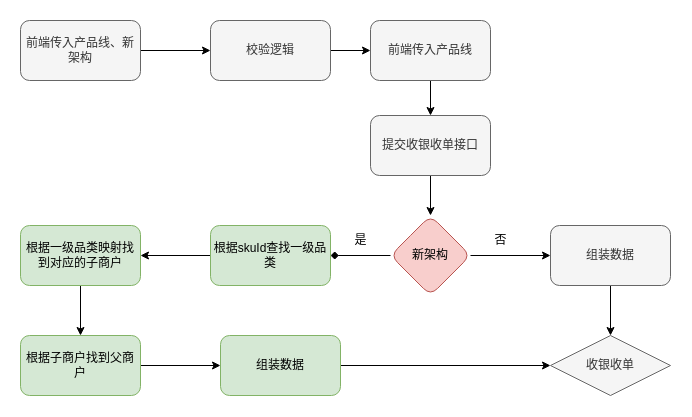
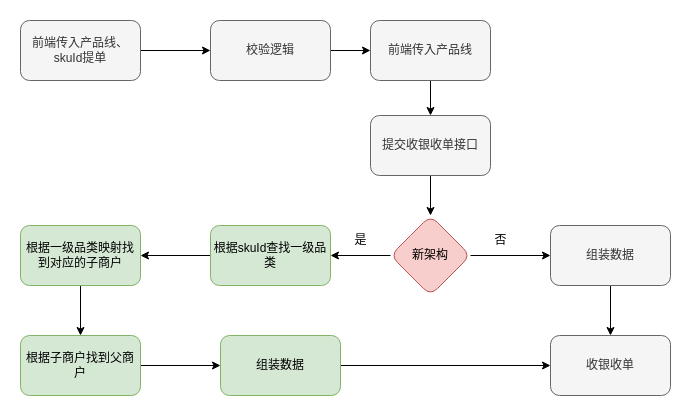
- <mxCell id="3" value="前端传入产品线、新架构" style="rounded=1;whiteSpace=wrap;html=1;fillColor=#f5f5f5;fontColor=#333333;strokeColor=#666666;" vertex="1" parent="1"><mxGeometry x="20" y="20" width="120" height="60" as="geometry" /></mxCell>
+ <mxCell id="3" value="前端传入产品线、skuId提单" style="rounded=1;whiteSpace=wrap;html=1;fillColor=#f5f5f5;fontColor=#333333;strokeColor=#666666;" vertex="1" parent="1"><mxGeometry x="20" y="20" width="120" height="60" as="geometry" /></mxCell>
- <mxCell id="11" value="" style="edgeStyle=orthogonalEdgeStyle;rounded=0;orthogonalLoop=1;jettySize=auto;html=1;endArrow=diamond;" edge="1" parent="1" source="12" target="17"><mxGeometry relative="1" as="geometry" /></mxCell>
+ <mxCell id="11" value="" style="edgeStyle=orthogonalEdgeStyle;rounded=0;orthogonalLoop=1;jettySize=auto;html=1;" edge="1" parent="1" source="12" target="17"><mxGeometry relative="1" as="geometry" /></mxCell>
- <mxCell id="23" value="收银收单" style="rhombus;whiteSpace=wrap;html=1;fillColor=#f5f5f5;fontColor=#333333;strokeColor=#666666;" vertex="1" parent="1"><mxGeometry x="550" y="335" width="120" height="60" as="geometry" /></mxCell>
+ <mxCell id="23" value="收银收单" style="whiteSpace=wrap;html=1;rounded=1;fillColor=#f5f5f5;fontColor=#333333;strokeColor=#666666;" vertex="1" parent="1"><mxGeometry x="550" y="335" width="120" height="60" as="geometry" /></mxCell>
